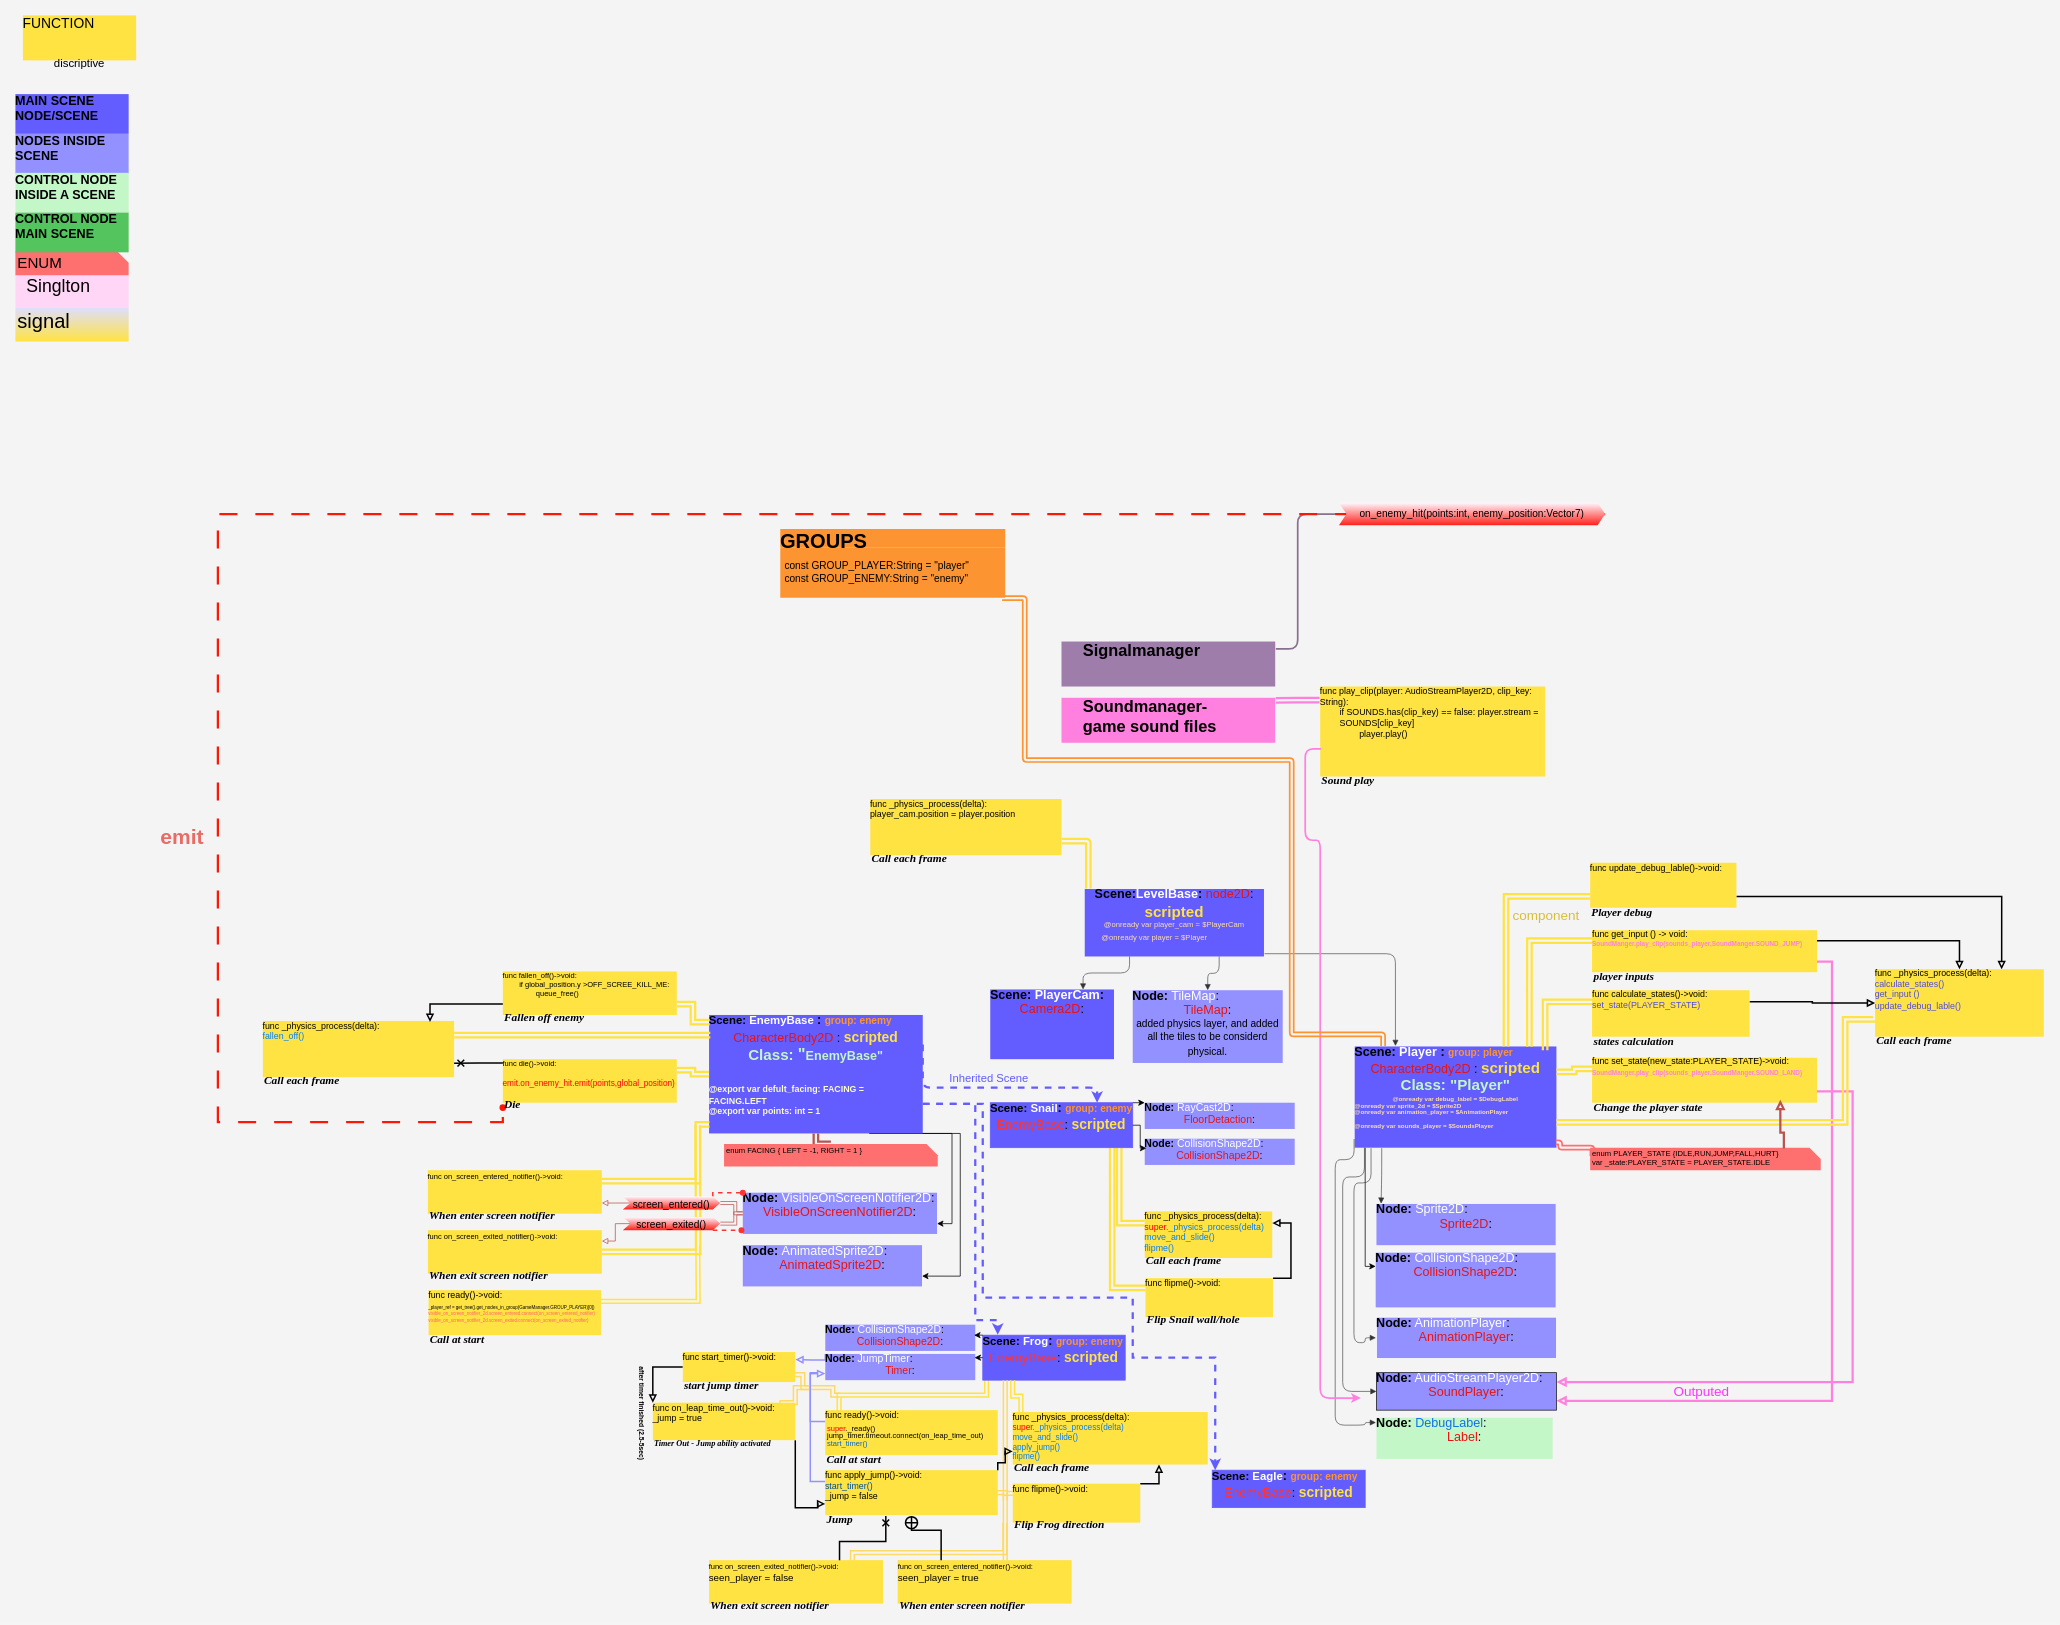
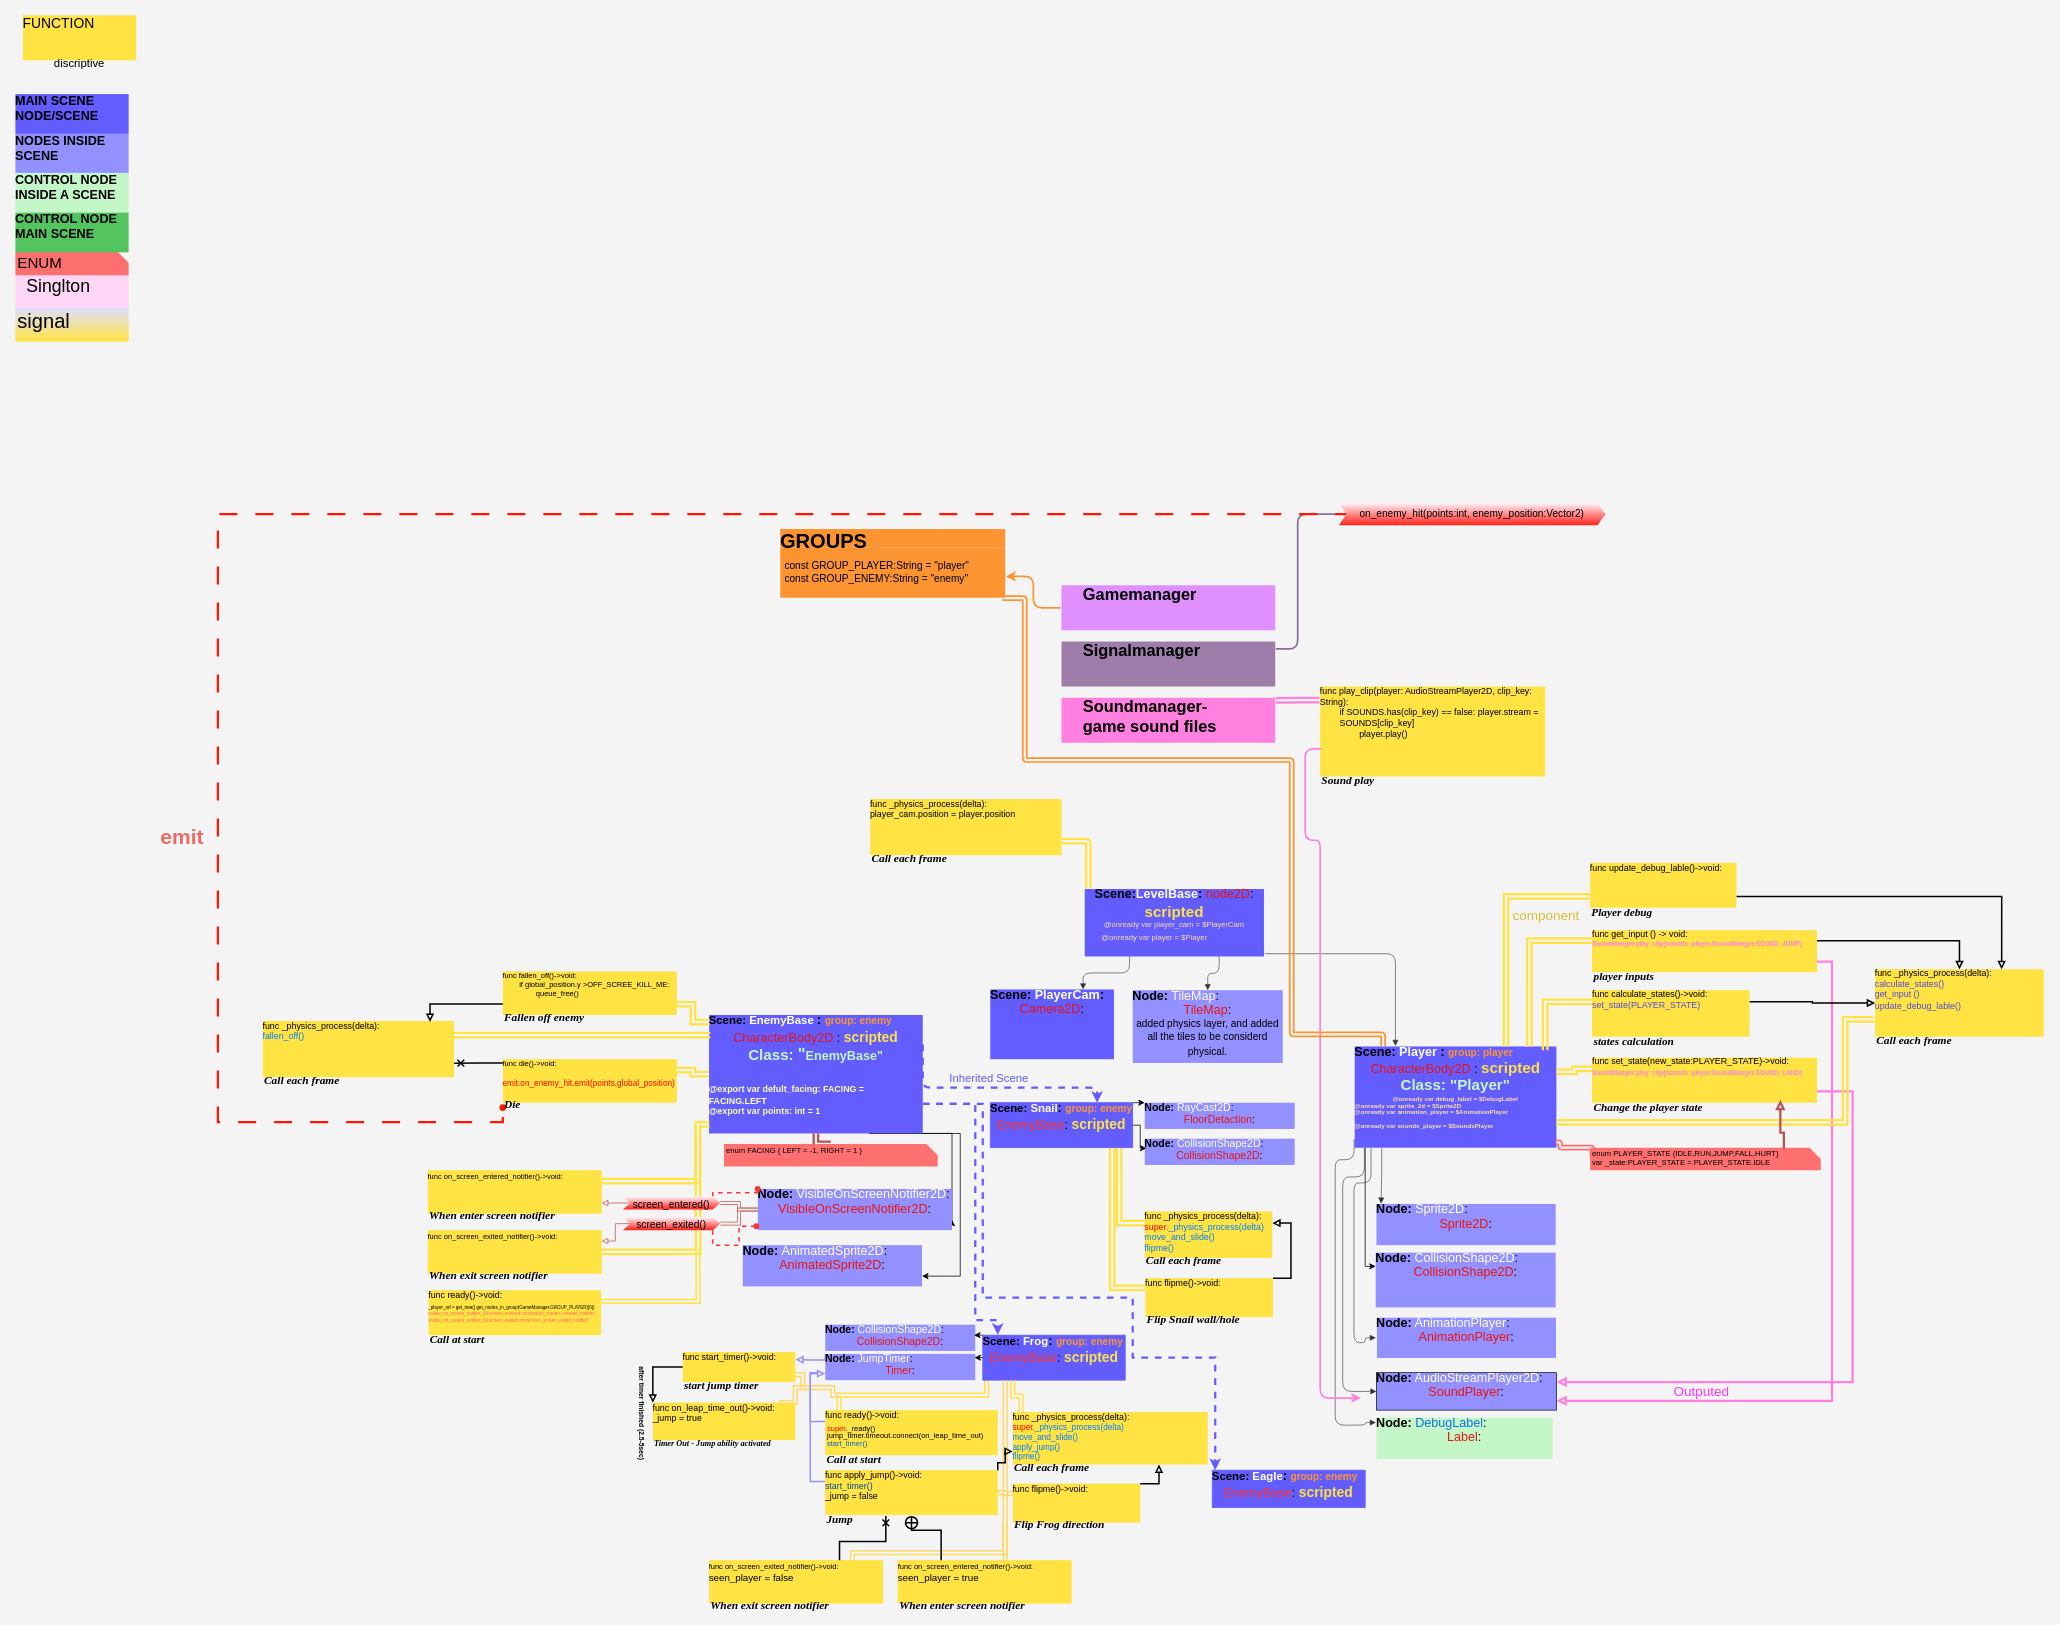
- <mxCell id="64" value="on_enemy_hit(points:int, enemy_position:Vector7)" style="html=1;overflow=block;blockSpacing=1;whiteSpace=wrap;fontSize=13.5;fontColor=default;align=center;spacing=3.8;verticalAlign=middle;strokeColor=#unset;fillColor=#FFF7FE;gradientColor=#FF2119;strokeWidth=NaN;lucidId=VuhQ~hiLM-Lj;shadow=0;dashed=0;shape=mxgraph.arrows2.arrow;dy=0;dx=10;notch=10;" parent="1" vertex="1"><mxGeometry x="1785" y="670" width="355" height="30" as="geometry" /></mxCell>
+ <mxCell id="64" value="on_enemy_hit(points:int, enemy_position:Vector2)" style="html=1;overflow=block;blockSpacing=1;whiteSpace=wrap;fontSize=13.5;fontColor=default;align=center;spacing=3.8;verticalAlign=middle;strokeColor=#unset;fillColor=#FFF7FE;gradientColor=#FF2119;strokeWidth=NaN;lucidId=VuhQ~hiLM-Lj;shadow=0;dashed=0;shape=mxgraph.arrows2.arrow;dy=0;dx=10;notch=10;" parent="1" vertex="1"><mxGeometry x="1785" y="670" width="355" height="30" as="geometry" /></mxCell>
+ <mxCell id="50" value="" style="html=1;jettySize=18;whiteSpace=wrap;fontSize=13;strokeColor=#fc9432;strokeOpacity=100;strokeWidth=2.3;rounded=1;arcSize=24;edgeStyle=orthogonalEdgeStyle;startArrow=none;exitX=-0.003;exitY=0.5;exitPerimeter=0;entryX=1.003;entryY=0.69;entryPerimeter=0;lucidId=E8gQkaSXtZqM;" parent="1" source="46" target="48" edge="1"><mxGeometry width="100" height="100" relative="1" as="geometry"><Array as="points" /></mxGeometry></mxCell>
+ <mxCell id="46" value="&lt;b&gt;Gamemanager&lt;/b&gt;" style="html=1;overflow=block;blockSpacing=1;whiteSpace=wrap;shape=process;fontSize=21.8;align=left;spacing=0;verticalAlign=top;strokeColor=#unset;fillOpacity=100;fillColor=#e08fff;strokeWidth=NaN;lucidId=~FgQbhemF2jc;" parent="1" vertex="1"><mxGeometry x="1415" y="780" width="285" height="60" as="geometry" /></mxCell>
- <mxCell id="88" value="&lt;div style=&quot;display: flex; justify-content: flex-start; text-align: left; align-items: baseline; line-height: 1.25; margin-top: -2px;&quot;&gt;&lt;span style=&quot;font-size: 16.8px; font-weight: bold;&quot;&gt;Node:&lt;/span&gt;&lt;span style=&quot;font-size: 16.8px;&quot;&gt;&amp;nbsp;&lt;/span&gt;&lt;font color=&quot;#ffffff&quot;&gt;&lt;span style=&quot;font-size: 16.8px;&quot;&gt;VisibleOnScreenNotifier2D&lt;/span&gt;&lt;/font&gt;&lt;span style=&quot;font-size: 16.8px;&quot;&gt;:&lt;/span&gt;&lt;br&gt;&lt;/div&gt;&lt;div style=&quot;display: flex; justify-content: center; text-align: center; align-items: baseline; line-height: 1.25; margin-top: -2px;&quot;&gt;&lt;span style=&quot;background-color: initial;&quot;&gt;&lt;font color=&quot;#e81313&quot;&gt;&lt;span style=&quot;font-size: 16.8px;&quot;&gt;VisibleOnScreenNotifier2D&lt;/span&gt;&lt;/font&gt;&lt;/span&gt;&lt;span style=&quot;font-size: 16.8px;&quot;&gt;:&lt;br&gt;&lt;br&gt;   &lt;/span&gt;&lt;/div&gt;" style="align=center;whiteSpace=wrap;overflow=block;blockSpacing=1;html=1;fontSize=13;spacing=0;verticalAlign=top;strokeColor=#unset;fillOpacity=100;fillColor=#9391ff;strokeWidth=NaN;" parent="1" vertex="1"><mxGeometry x="990" y="1590" width="259" height="55" as="geometry" /></mxCell>
+ <mxCell id="88" value="&lt;div style=&quot;display: flex; justify-content: flex-start; text-align: left; align-items: baseline; line-height: 1.25; margin-top: -2px;&quot;&gt;&lt;span style=&quot;font-size: 16.8px; font-weight: bold;&quot;&gt;Node:&lt;/span&gt;&lt;span style=&quot;font-size: 16.8px;&quot;&gt;&amp;nbsp;&lt;/span&gt;&lt;font color=&quot;#ffffff&quot;&gt;&lt;span style=&quot;font-size: 16.8px;&quot;&gt;VisibleOnScreenNotifier2D&lt;/span&gt;&lt;/font&gt;&lt;span style=&quot;font-size: 16.8px;&quot;&gt;:&lt;/span&gt;&lt;br&gt;&lt;/div&gt;&lt;div style=&quot;display: flex; justify-content: center; text-align: center; align-items: baseline; line-height: 1.25; margin-top: -2px;&quot;&gt;&lt;span style=&quot;background-color: initial;&quot;&gt;&lt;font color=&quot;#e81313&quot;&gt;&lt;span style=&quot;font-size: 16.8px;&quot;&gt;VisibleOnScreenNotifier2D&lt;/span&gt;&lt;/font&gt;&lt;/span&gt;&lt;span style=&quot;font-size: 16.8px;&quot;&gt;:&lt;br&gt;&lt;br&gt;   &lt;/span&gt;&lt;/div&gt;" style="align=center;whiteSpace=wrap;overflow=block;blockSpacing=1;html=1;fontSize=13;spacing=0;verticalAlign=top;strokeColor=#unset;fillOpacity=100;fillColor=#9391ff;strokeWidth=NaN;" parent="1" vertex="1"><mxGeometry x="1010" y="1585" width="259" height="55" as="geometry" /></mxCell>
- <mxCell id="137" style="edgeStyle=orthogonalEdgeStyle;rounded=0;orthogonalLoop=1;jettySize=auto;html=1;exitX=1;exitY=1;exitDx=0;exitDy=0;entryX=0;entryY=0.75;entryDx=0;entryDy=0;strokeWidth=2;endArrow=block;endFill=0;" edge="1" parent="1" source="139" target="150"><mxGeometry relative="1" as="geometry"><mxPoint x="1059.957" y="2100" as="targetPoint" /><Array as="points"><mxPoint x="1060" y="2010" /><mxPoint x="1090" y="2010" /><mxPoint x="1090" y="2005" /></Array></mxGeometry></mxCell>
